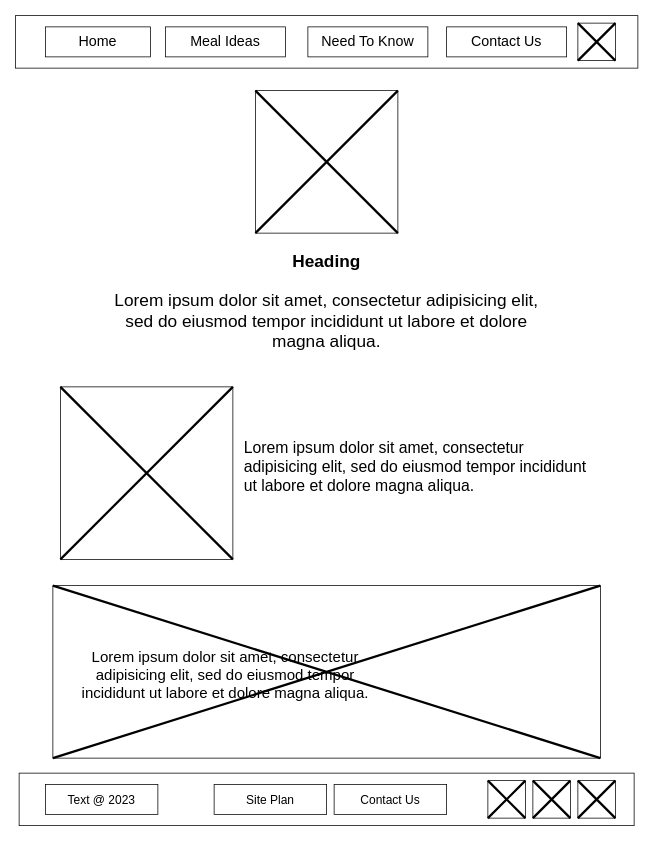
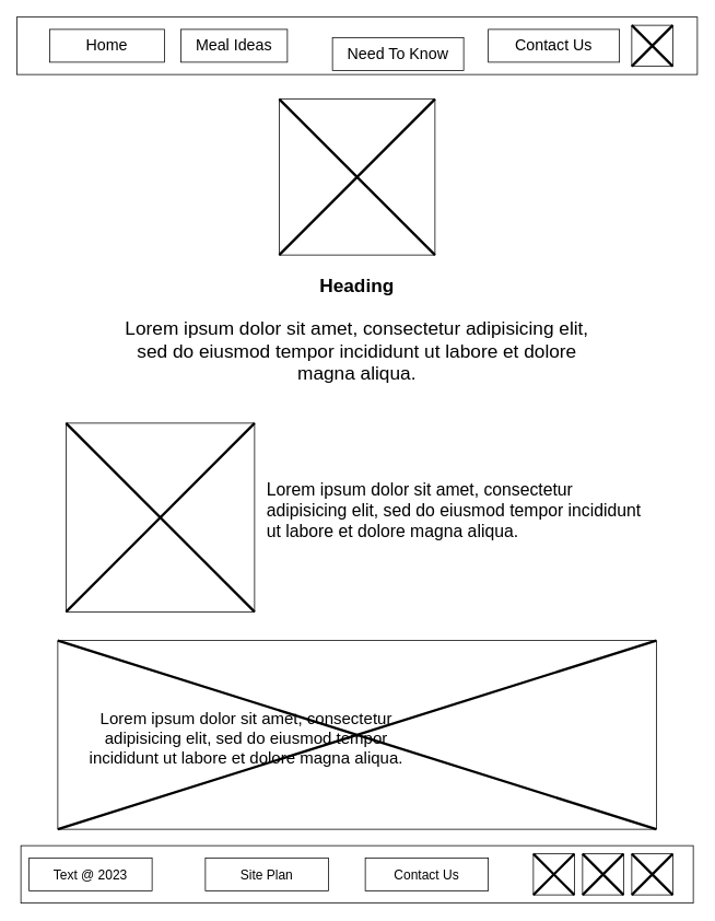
- <mxCell id="6" value="&lt;font style=&quot;font-size: 19px;&quot;&gt;Meal Ideas&lt;/font&gt;" style="html=1;whiteSpace=wrap;" vertex="1" parent="1"><mxGeometry x="220" y="35" width="160" height="40" as="geometry" /></mxCell>
+ <mxCell id="6" value="&lt;font style=&quot;font-size: 19px;&quot;&gt;Meal Ideas&lt;/font&gt;" style="html=1;whiteSpace=wrap;" vertex="1" parent="1"><mxGeometry x="220" y="35" width="130" height="40" as="geometry" /></mxCell>
- <mxCell id="7" value="&lt;font style=&quot;font-size: 19px;&quot;&gt;Need To Know&lt;/font&gt;" style="html=1;whiteSpace=wrap;" vertex="1" parent="1"><mxGeometry x="410" y="35" width="160" height="40" as="geometry" /></mxCell>
+ <mxCell id="7" value="&lt;font style=&quot;font-size: 19px;&quot;&gt;Need To Know&lt;/font&gt;" style="html=1;whiteSpace=wrap;" vertex="1" parent="1"><mxGeometry x="405" y="45" width="160" height="40" as="geometry" /></mxCell>
- <mxCell id="24" value="&lt;font style=&quot;font-size: 16px;&quot;&gt;Text @ 2023&lt;/font&gt;" style="html=1;whiteSpace=wrap;" vertex="1" parent="1"><mxGeometry x="60" y="1045" width="150" height="40" as="geometry" /></mxCell>
+ <mxCell id="24" value="&lt;font style=&quot;font-size: 16px;&quot;&gt;Text @ 2023&lt;/font&gt;" style="html=1;whiteSpace=wrap;" vertex="1" parent="1"><mxGeometry x="35" y="1045" width="150" height="40" as="geometry" /></mxCell>
- <mxCell id="25" value="&lt;font style=&quot;font-size: 16px;&quot;&gt;Site Plan&lt;/font&gt;" style="html=1;whiteSpace=wrap;" vertex="1" parent="1"><mxGeometry x="285" y="1045" width="150" height="40" as="geometry" /></mxCell>
+ <mxCell id="25" value="&lt;font style=&quot;font-size: 16px;&quot;&gt;Site Plan&lt;/font&gt;" style="html=1;whiteSpace=wrap;" vertex="1" parent="1"><mxGeometry x="250" y="1045" width="150" height="40" as="geometry" /></mxCell>
